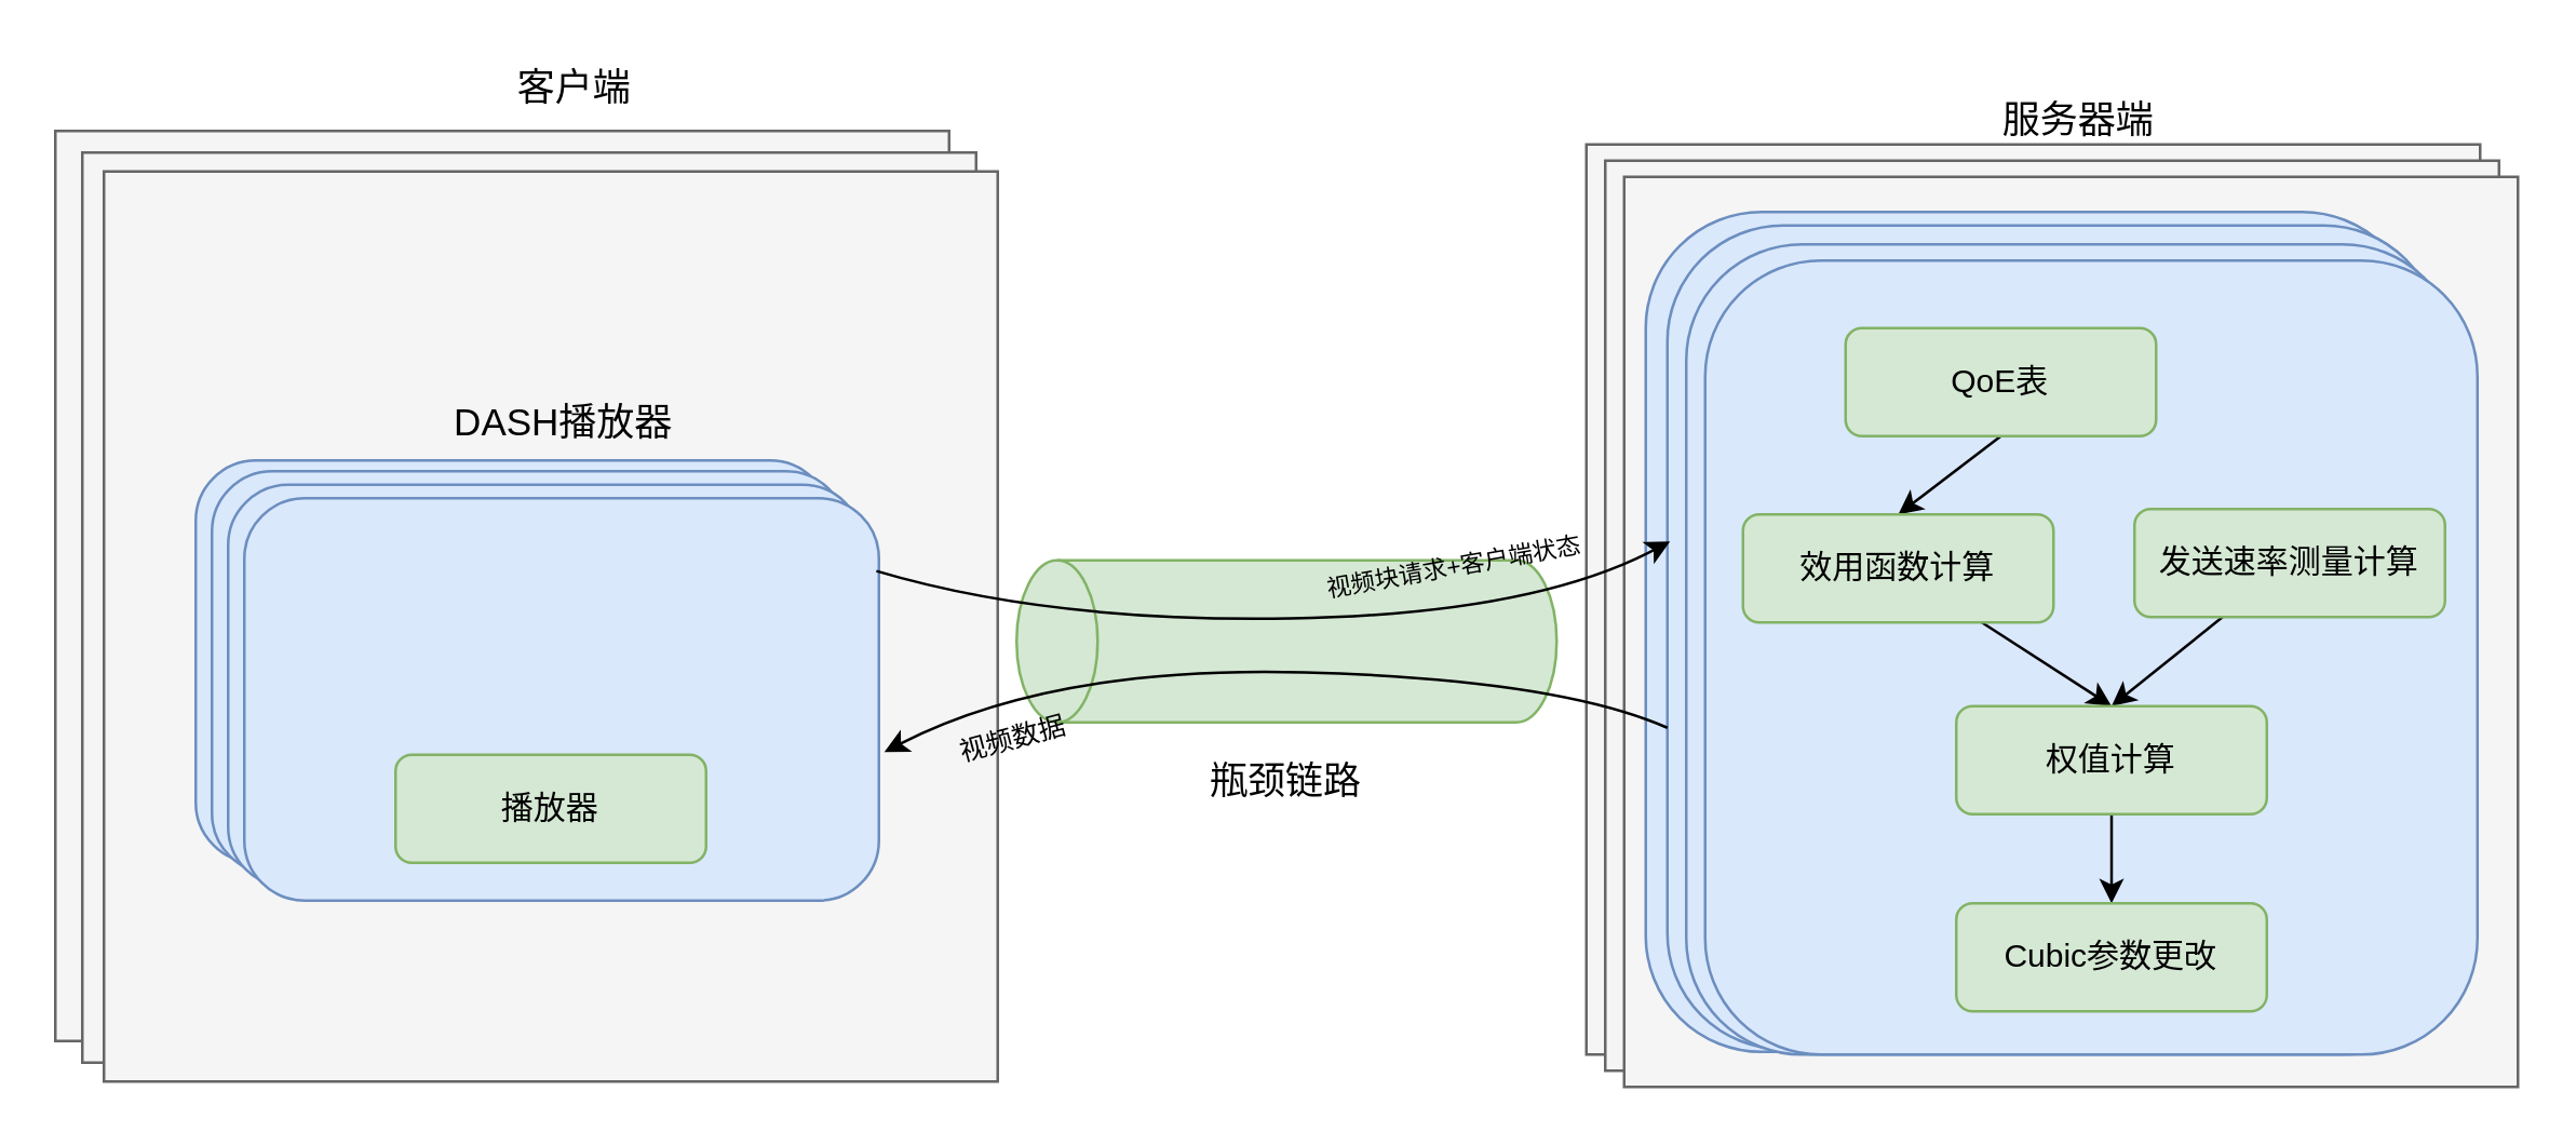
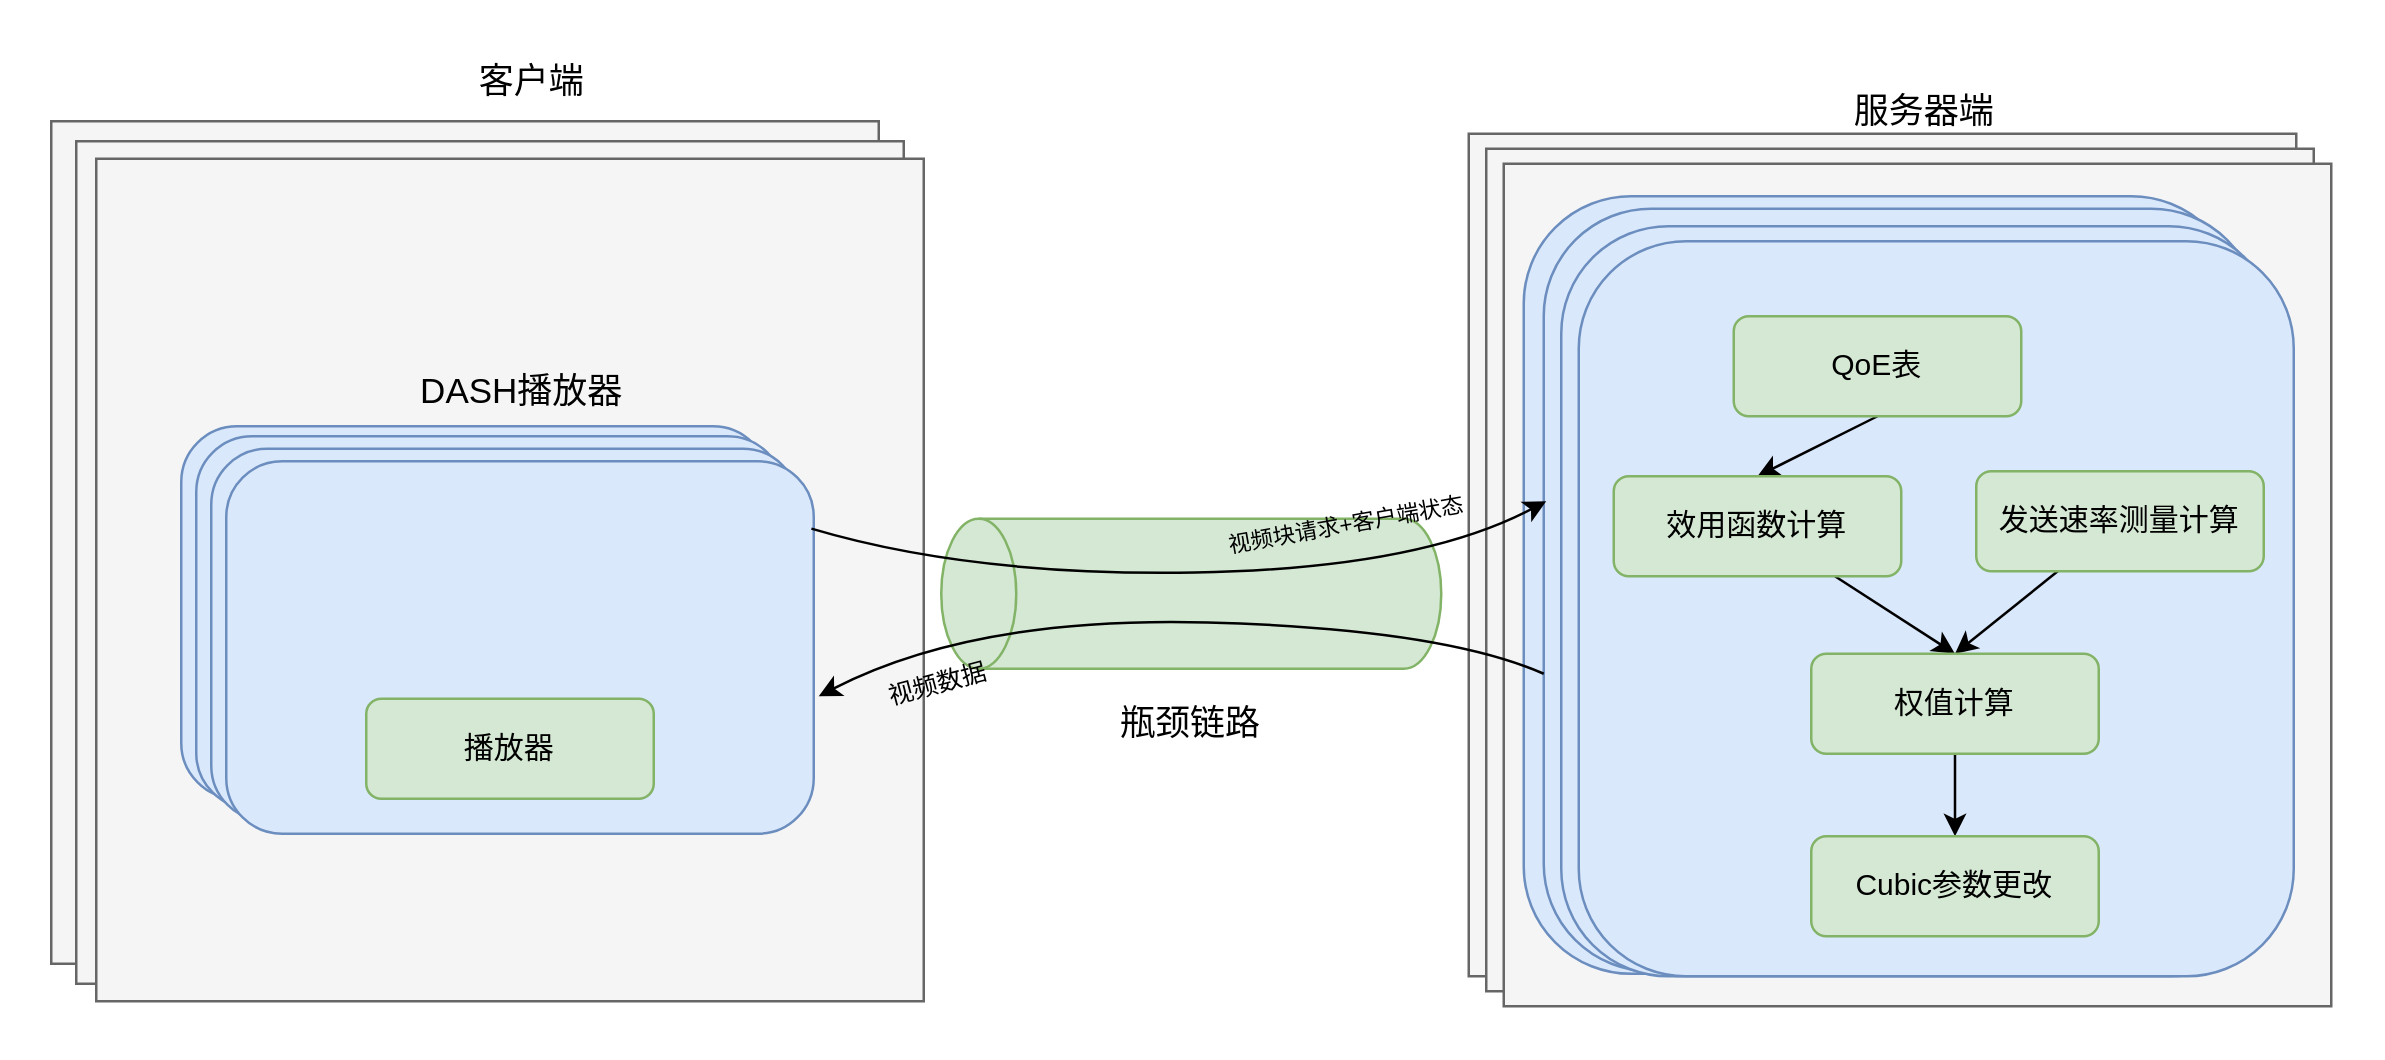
- <mxCell id="19" value="QoE表" style="rounded=1;whiteSpace=wrap;html=1;fontSize=12;fillColor=#d5e8d4;strokeColor=#82b366;" vertex="1" parent="1"><mxGeometry x="683" y="121" width="115" height="40" as="geometry" /></mxCell>
+ <mxCell id="19" value="QoE表" style="rounded=1;whiteSpace=wrap;html=1;fontSize=12;fillColor=#d5e8d4;strokeColor=#82b366;" vertex="1" parent="1"><mxGeometry x="693" y="126" width="115" height="40" as="geometry" /></mxCell>
